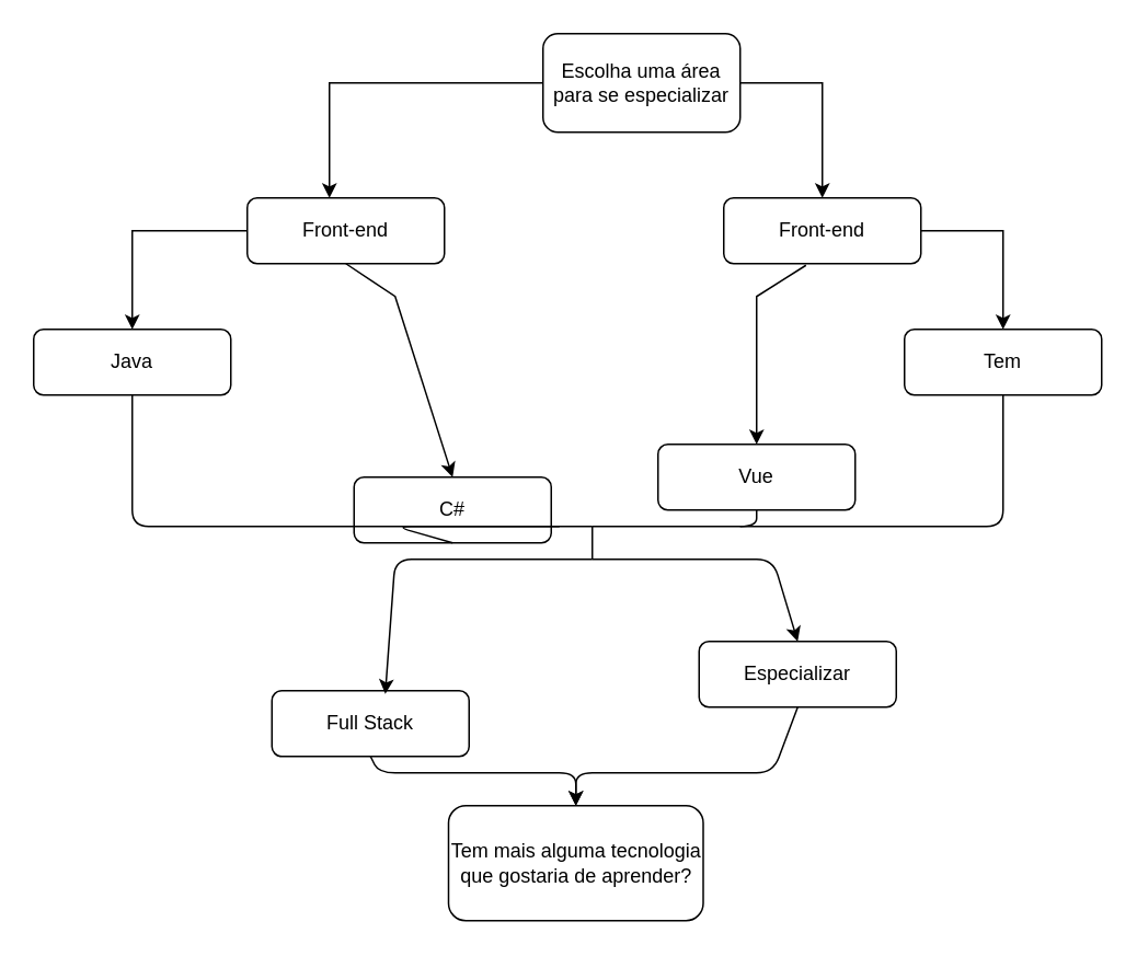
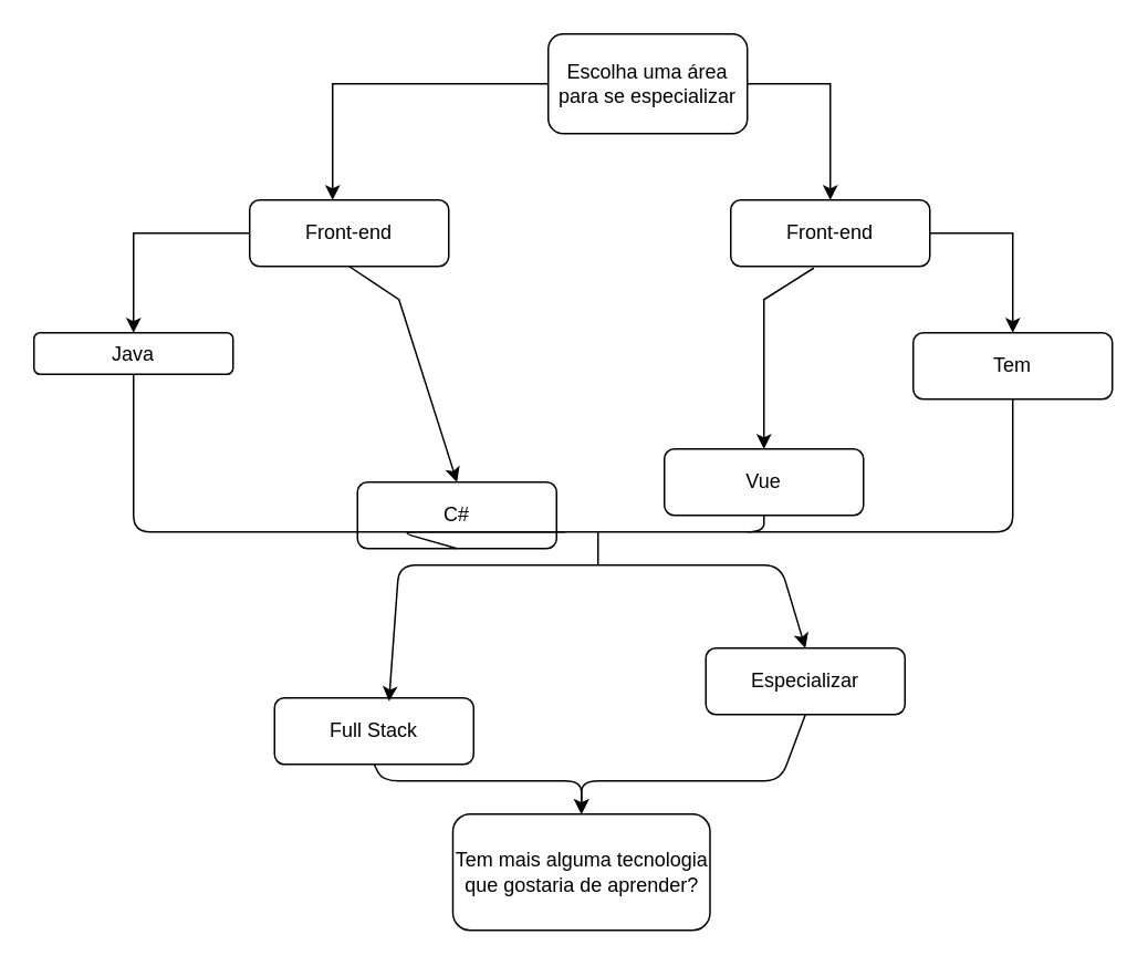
- <mxCell id="12" value="Java" style="rounded=1;whiteSpace=wrap;html=1;fontSize=12;glass=0;strokeWidth=1;shadow=0;" parent="1" vertex="1"><mxGeometry x="20" y="200" width="120" height="40" as="geometry" /></mxCell>
+ <mxCell id="12" value="Java" style="rounded=1;whiteSpace=wrap;html=1;fontSize=12;glass=0;strokeWidth=1;shadow=0;" parent="1" vertex="1"><mxGeometry x="20" y="200" width="120" height="25" as="geometry" /></mxCell>
